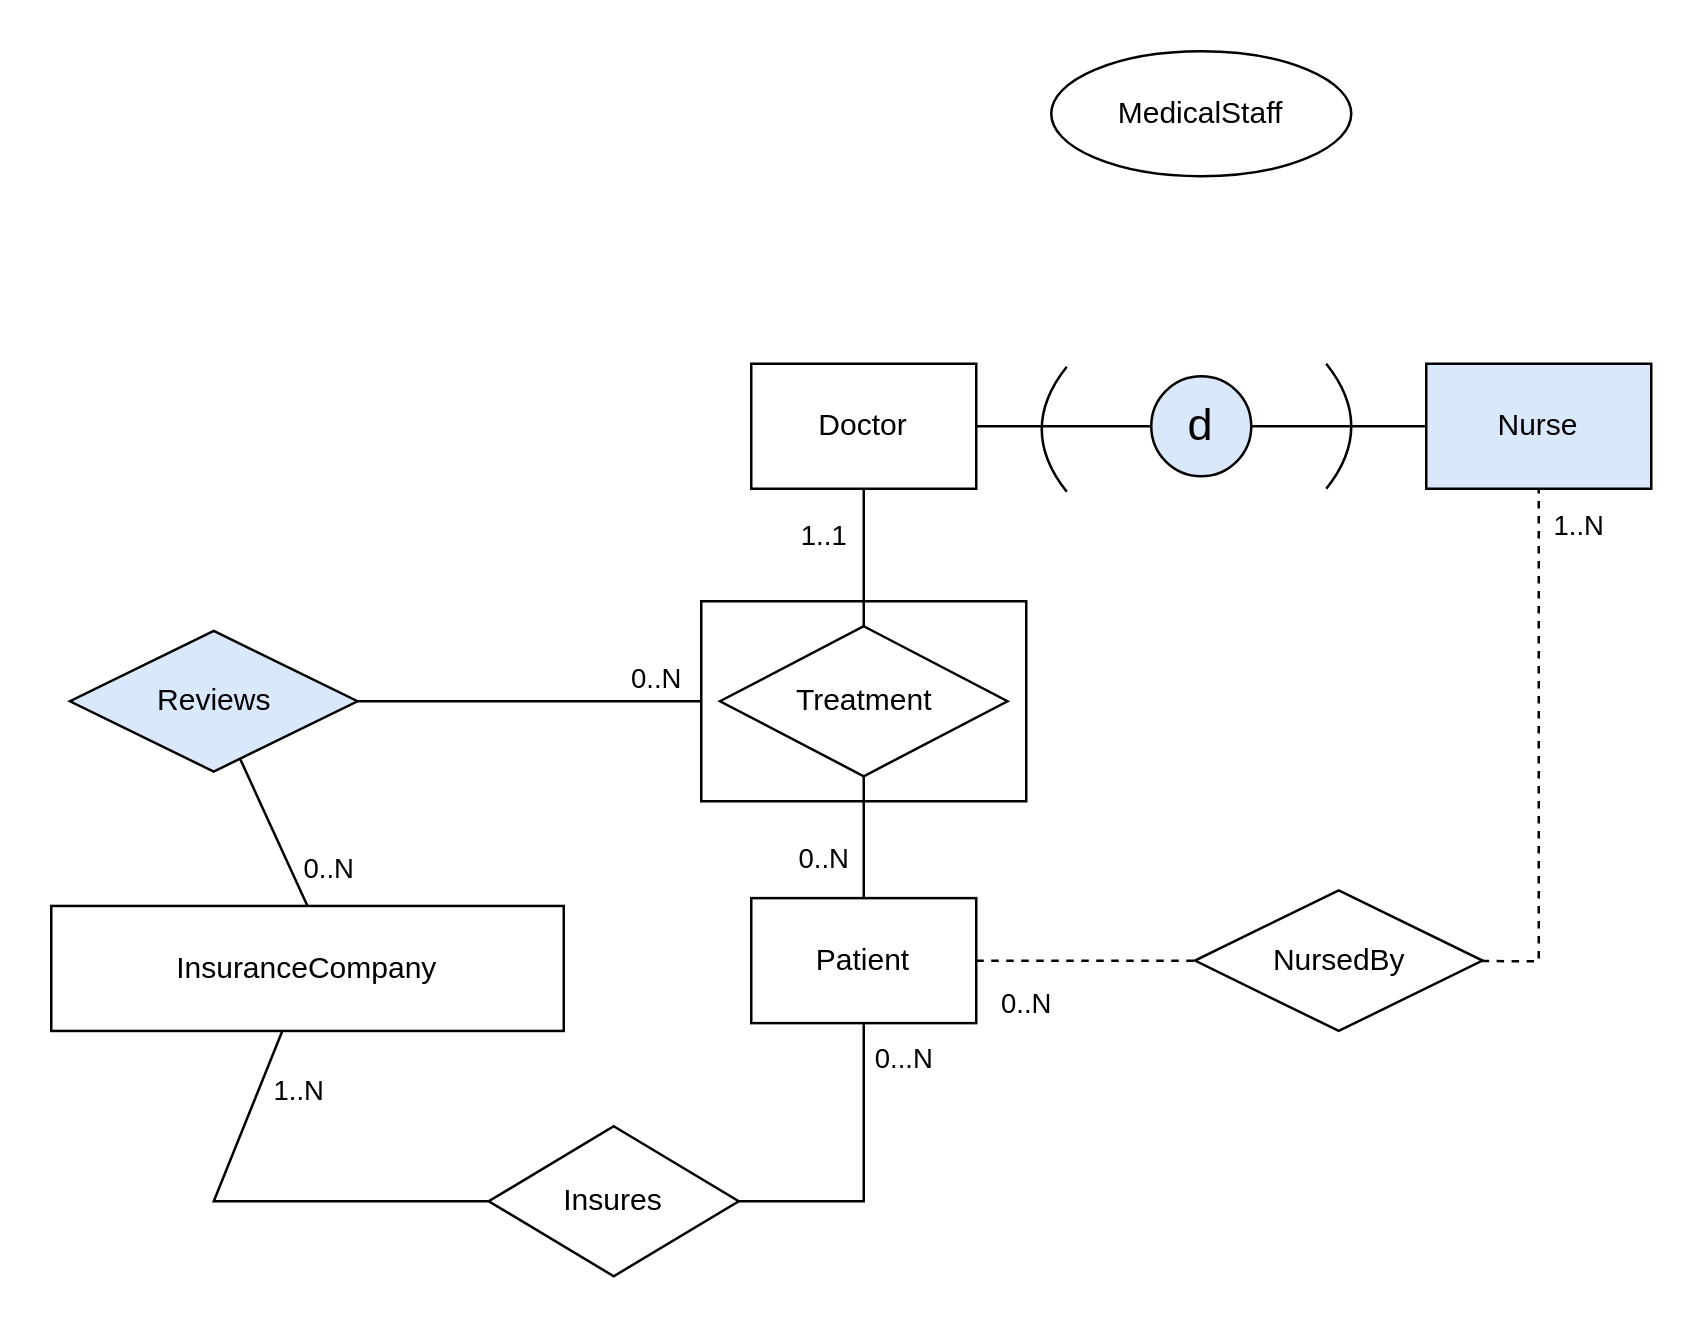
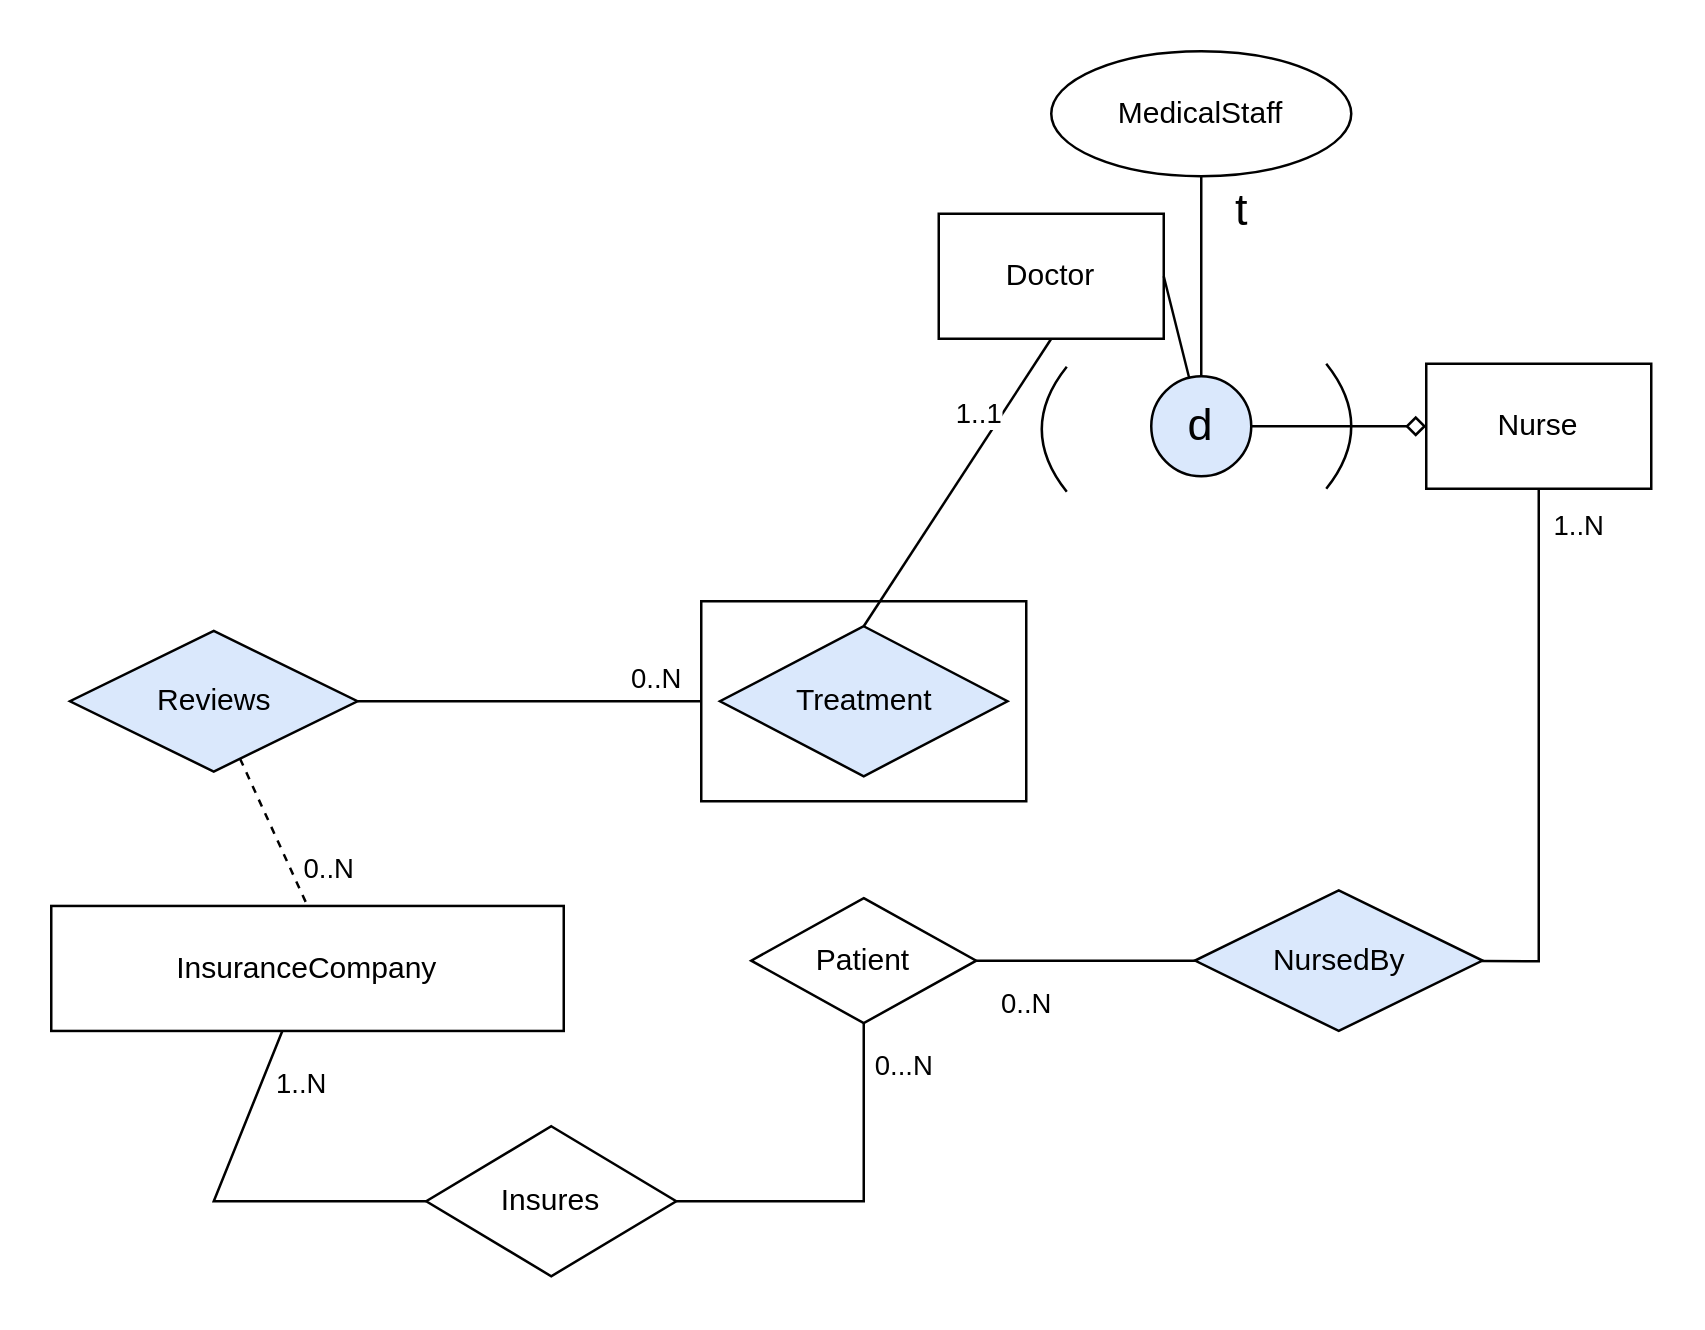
+ <mxCell id="4" style="rounded=0;orthogonalLoop=1;jettySize=auto;html=1;entryX=0.5;entryY=0;entryDx=0;entryDy=0;endArrow=none;endFill=0;" edge="1" source="6" target="3" parent="1"><mxGeometry relative="1" as="geometry" /></mxCell>
+ <mxCell id="5" value="t" style="edgeLabel;html=1;align=center;verticalAlign=middle;resizable=0;points=[];fontSize=18;" vertex="1" connectable="0" parent="4"><mxGeometry x="-0.676" relative="1" as="geometry"><mxPoint x="15" as="offset" /></mxGeometry></mxCell>
- <mxCell id="7" value="Doctor" style="rounded=0;whiteSpace=wrap;html=1;" vertex="1" parent="1"><mxGeometry x="300" y="145" width="90" height="50" as="geometry" /></mxCell>
+ <mxCell id="7" value="Doctor" style="rounded=0;whiteSpace=wrap;html=1;" vertex="1" parent="1"><mxGeometry x="375" y="85" width="90" height="50" as="geometry" /></mxCell>
- <mxCell id="2" style="edgeStyle=none;rounded=0;orthogonalLoop=1;jettySize=auto;html=1;entryX=0;entryY=0.5;entryDx=0;entryDy=0;endArrow=none;endFill=0;" edge="1" source="3" target="8" parent="1"><mxGeometry relative="1" as="geometry" /></mxCell>
+ <mxCell id="2" style="edgeStyle=none;rounded=0;orthogonalLoop=1;jettySize=auto;html=1;entryX=0;entryY=0.5;entryDx=0;entryDy=0;endArrow=diamond;endFill=0;" edge="1" source="3" target="8" parent="1"><mxGeometry relative="1" as="geometry" /></mxCell>
- <mxCell id="8" value="Nurse" style="rounded=0;whiteSpace=wrap;html=1;fillColor=#dae8fc;" vertex="1" parent="1"><mxGeometry x="570" y="145" width="90" height="50" as="geometry" /></mxCell>
+ <mxCell id="8" value="Nurse" style="rounded=0;whiteSpace=wrap;html=1;" vertex="1" parent="1"><mxGeometry x="570" y="145" width="90" height="50" as="geometry" /></mxCell>
- <mxCell id="27" value="Treatment" style="rhombus;whiteSpace=wrap;html=1;" vertex="1" parent="1"><mxGeometry x="287.5" y="250" width="115" height="60" as="geometry" /></mxCell>
+ <mxCell id="27" value="Treatment" style="rhombus;whiteSpace=wrap;html=1;fillColor=#dae8fc;" vertex="1" parent="1"><mxGeometry x="287.5" y="250" width="115" height="60" as="geometry" /></mxCell>
- <mxCell id="21" style="edgeStyle=none;rounded=0;orthogonalLoop=1;jettySize=auto;html=1;entryX=0.5;entryY=1;entryDx=0;entryDy=0;endArrow=none;endFill=0;dashed=1;" edge="1" parent="1" source="23" target="8"><mxGeometry relative="1" as="geometry"><Array as="points"><mxPoint x="615" y="384" /></Array></mxGeometry></mxCell>
+ <mxCell id="21" style="edgeStyle=none;rounded=0;orthogonalLoop=1;jettySize=auto;html=1;entryX=0.5;entryY=1;entryDx=0;entryDy=0;endArrow=none;endFill=0;" edge="1" parent="1" source="23" target="8"><mxGeometry relative="1" as="geometry"><Array as="points"><mxPoint x="615" y="384" /></Array></mxGeometry></mxCell>
- <mxCell id="32" style="edgeStyle=none;rounded=0;orthogonalLoop=1;jettySize=auto;html=1;entryX=0.5;entryY=0;entryDx=0;entryDy=0;endArrow=none;endFill=0;" edge="1" parent="1" source="34" target="26"><mxGeometry relative="1" as="geometry" /></mxCell>
+ <mxCell id="32" style="edgeStyle=none;rounded=0;orthogonalLoop=1;jettySize=auto;html=1;entryX=0.5;entryY=0;entryDx=0;entryDy=0;endArrow=none;endFill=0;dashed=1;" edge="1" parent="1" source="34" target="26"><mxGeometry relative="1" as="geometry" /></mxCell>
- <mxCell id="14" style="rounded=0;orthogonalLoop=1;jettySize=auto;html=1;entryX=0.5;entryY=1;entryDx=0;entryDy=0;endArrow=none;endFill=0;" edge="1" parent="1" source="18" target="27"><mxGeometry relative="1" as="geometry"><mxPoint x="345" y="318.75" as="targetPoint" /></mxGeometry></mxCell>
- <mxCell id="15" value="0..N" style="edgeLabel;html=1;align=center;verticalAlign=middle;resizable=0;points=[];" vertex="1" connectable="0" parent="14"><mxGeometry x="-0.341" y="1" relative="1" as="geometry"><mxPoint x="-15.25" as="offset" /></mxGeometry></mxCell>
- <mxCell id="18" value="Patient" style="rounded=0;whiteSpace=wrap;html=1;" vertex="1" parent="1"><mxGeometry x="300" y="358.75" width="90" height="50" as="geometry" /></mxCell>
+ <mxCell id="18" value="Patient" style="rhombus;whiteSpace=wrap;html=1;" vertex="1" parent="1"><mxGeometry x="300" y="358.75" width="90" height="50" as="geometry" /></mxCell>
- <mxCell id="16" style="edgeStyle=none;rounded=0;orthogonalLoop=1;jettySize=auto;html=1;endArrow=none;endFill=0;dashed=1;" edge="1" parent="1" source="18" target="23"><mxGeometry relative="1" as="geometry"><mxPoint x="580" y="383.75" as="targetPoint" /></mxGeometry></mxCell>
+ <mxCell id="16" style="edgeStyle=none;rounded=0;orthogonalLoop=1;jettySize=auto;html=1;endArrow=none;endFill=0;" edge="1" parent="1" source="18" target="23"><mxGeometry relative="1" as="geometry"><mxPoint x="580" y="383.75" as="targetPoint" /></mxGeometry></mxCell>
- <mxCell id="23" value="NursedBy" style="rhombus;whiteSpace=wrap;html=1;" vertex="1" parent="1"><mxGeometry x="477.5" y="355.63" width="115" height="56.25" as="geometry" /></mxCell>
+ <mxCell id="23" value="NursedBy" style="rhombus;whiteSpace=wrap;html=1;fillColor=#dae8fc;" vertex="1" parent="1"><mxGeometry x="477.5" y="355.63" width="115" height="56.25" as="geometry" /></mxCell>
- <mxCell id="37" value="Insures" style="rhombus;whiteSpace=wrap;html=1;fillColor=none;" vertex="1" parent="1"><mxGeometry x="195" y="450" width="100" height="60" as="geometry" /></mxCell>
+ <mxCell id="37" value="Insures" style="rhombus;whiteSpace=wrap;html=1;fillColor=none;" vertex="1" parent="1"><mxGeometry x="170" y="450" width="100" height="60" as="geometry" /></mxCell>
